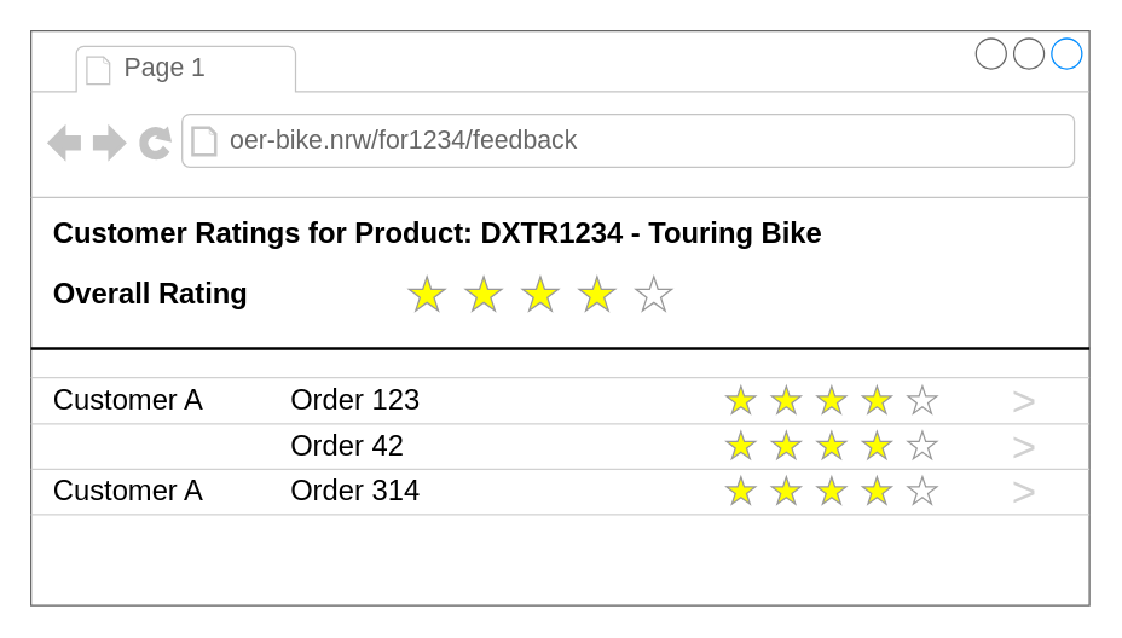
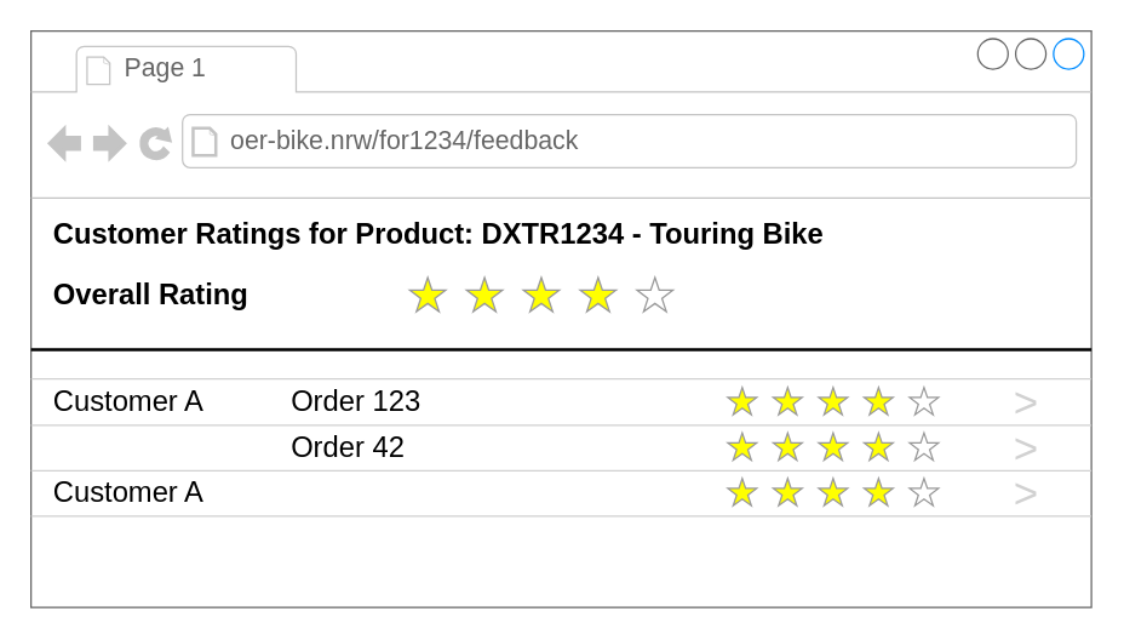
- <mxCell id="15" value="Order 314" style="text;html=1;strokeColor=none;fillColor=none;align=left;verticalAlign=middle;whiteSpace=wrap;rounded=0;fontSize=19;" parent="2" vertex="1"><mxGeometry x="170" y="290" width="140" height="30" as="geometry" /></mxCell>
